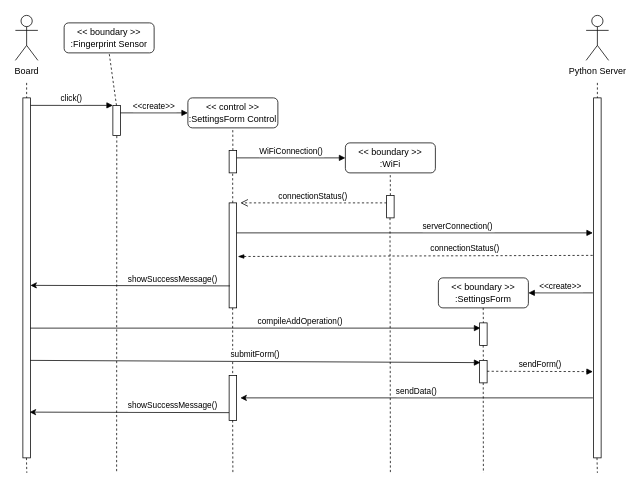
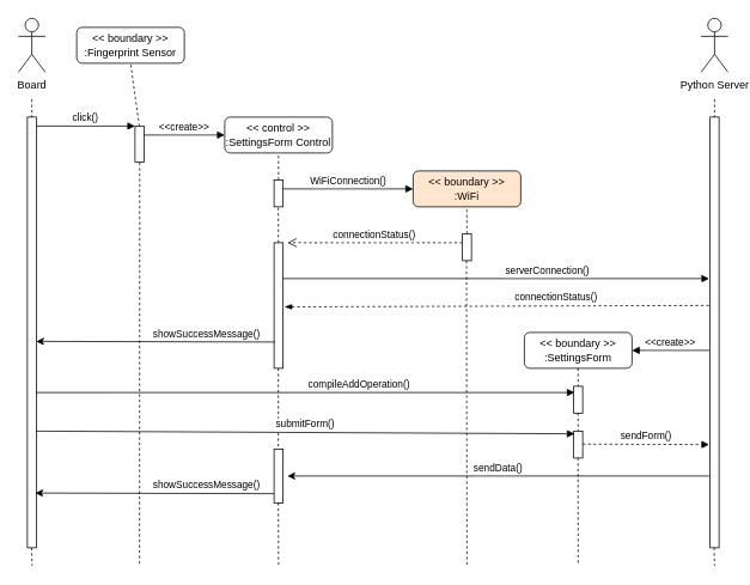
- <mxCell id="16" value="&lt;div&gt;&amp;lt;&amp;lt; boundary &amp;gt;&amp;gt;&lt;/div&gt;&lt;div&gt;:WiFi&lt;br&gt;&lt;/div&gt;" style="rounded=1;whiteSpace=wrap;html=1;" parent="1" vertex="1"><mxGeometry x="460" y="190" width="120" height="40" as="geometry" /></mxCell>
+ <mxCell id="16" value="&lt;div&gt;&amp;lt;&amp;lt; boundary &amp;gt;&amp;gt;&lt;/div&gt;&lt;div&gt;:WiFi&lt;br&gt;&lt;/div&gt;" style="rounded=1;whiteSpace=wrap;html=1;fillColor=#ffe6cc;" parent="1" vertex="1"><mxGeometry x="460" y="190" width="120" height="40" as="geometry" /></mxCell>
